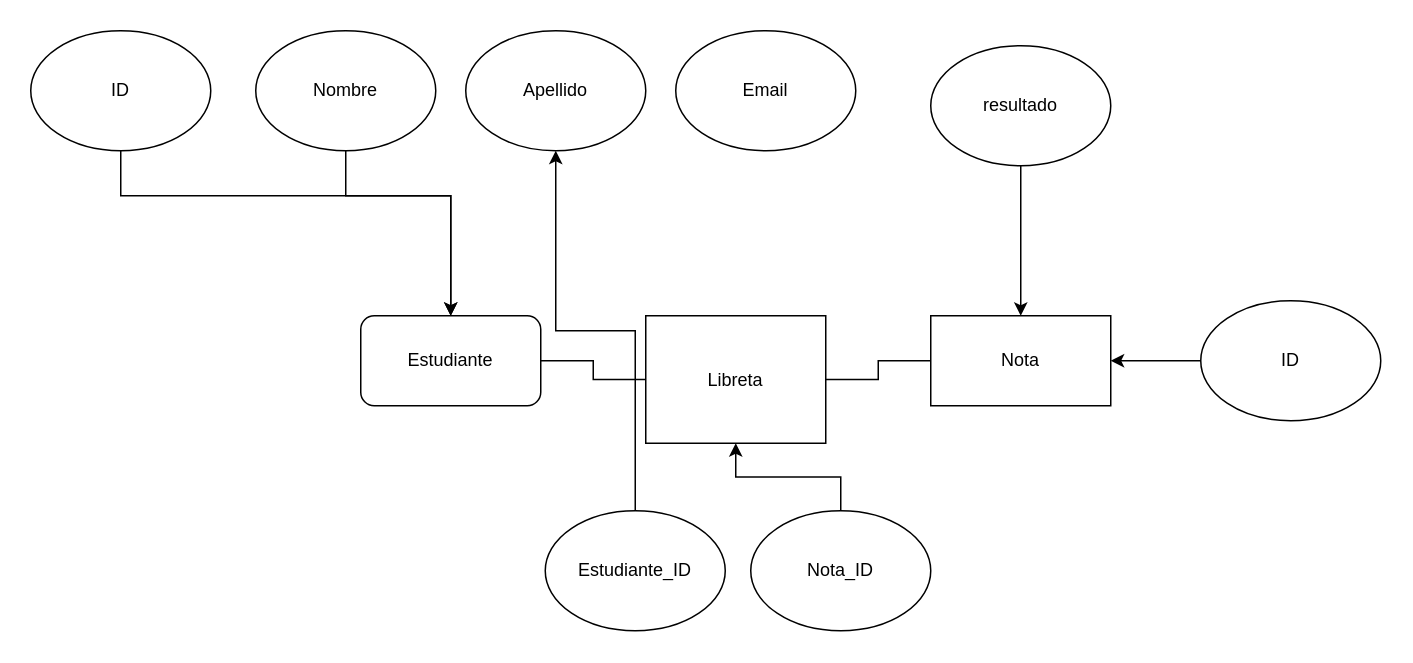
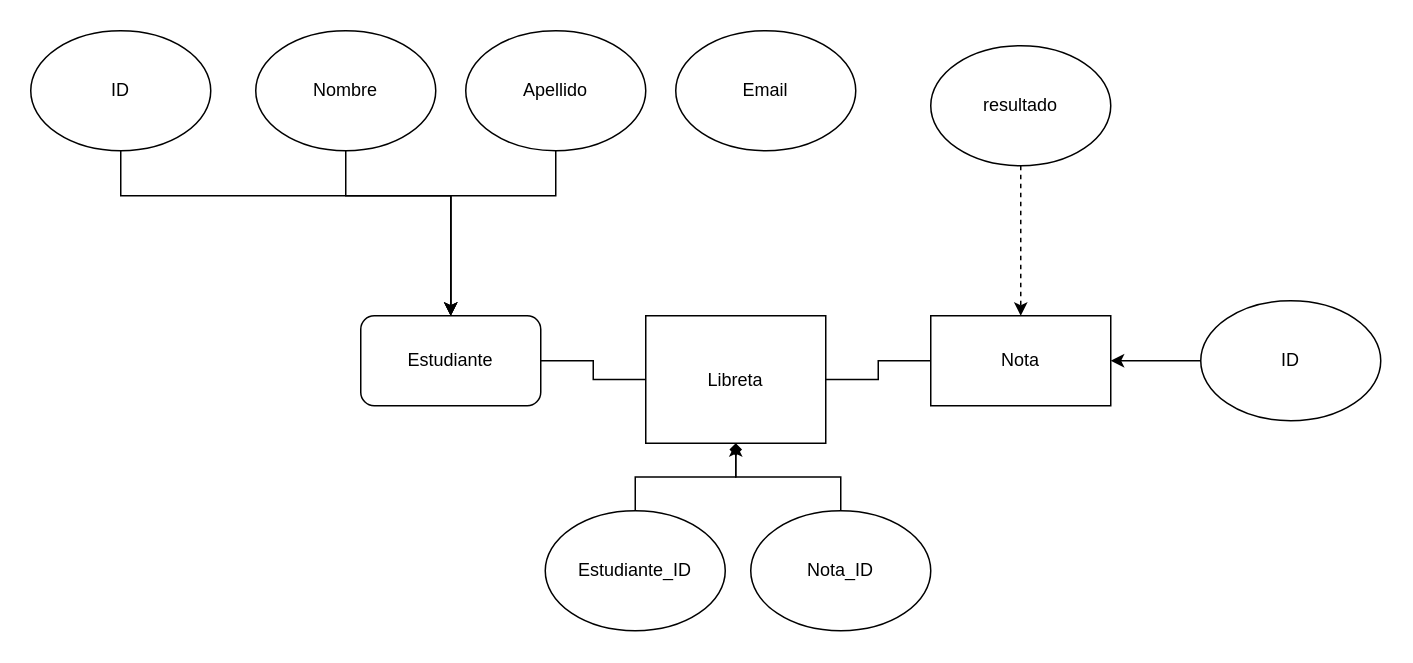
+ <mxCell id="8" style="edgeStyle=orthogonalEdgeStyle;rounded=0;orthogonalLoop=1;jettySize=auto;html=1;entryX=0.5;entryY=0;entryDx=0;entryDy=0;" parent="1" source="9" target="2" edge="1"><mxGeometry relative="1" as="geometry"><Array as="points"><mxPoint x="370" y="130" /><mxPoint x="300" y="130" /></Array></mxGeometry></mxCell>
- <mxCell id="20" style="edgeStyle=orthogonalEdgeStyle;rounded=0;orthogonalLoop=1;jettySize=auto;html=1;" parent="1" source="21" target="3" edge="1"><mxGeometry relative="1" as="geometry" /></mxCell>
+ <mxCell id="20" style="edgeStyle=orthogonalEdgeStyle;rounded=0;orthogonalLoop=1;jettySize=auto;html=1;dashed=1;" parent="1" source="21" target="3" edge="1"><mxGeometry relative="1" as="geometry" /></mxCell>
- <mxCell id="16" style="edgeStyle=orthogonalEdgeStyle;rounded=0;orthogonalLoop=1;jettySize=auto;html=1;" parent="1" source="17" target="9" edge="1"><mxGeometry relative="1" as="geometry" /></mxCell>
+ <mxCell id="16" style="edgeStyle=orthogonalEdgeStyle;rounded=0;orthogonalLoop=1;jettySize=auto;html=1;entryX=0.5;entryY=1;entryDx=0;entryDy=0;" parent="1" source="17" target="15" edge="1"><mxGeometry relative="1" as="geometry" /></mxCell>
- <mxCell id="18" style="edgeStyle=orthogonalEdgeStyle;rounded=0;orthogonalLoop=1;jettySize=auto;html=1;" parent="1" source="19" target="15" edge="1"><mxGeometry relative="1" as="geometry" /></mxCell>
+ <mxCell id="18" style="edgeStyle=orthogonalEdgeStyle;rounded=0;orthogonalLoop=1;jettySize=auto;html=1;endArrow=diamond;" parent="1" source="19" target="15" edge="1"><mxGeometry relative="1" as="geometry" /></mxCell>
